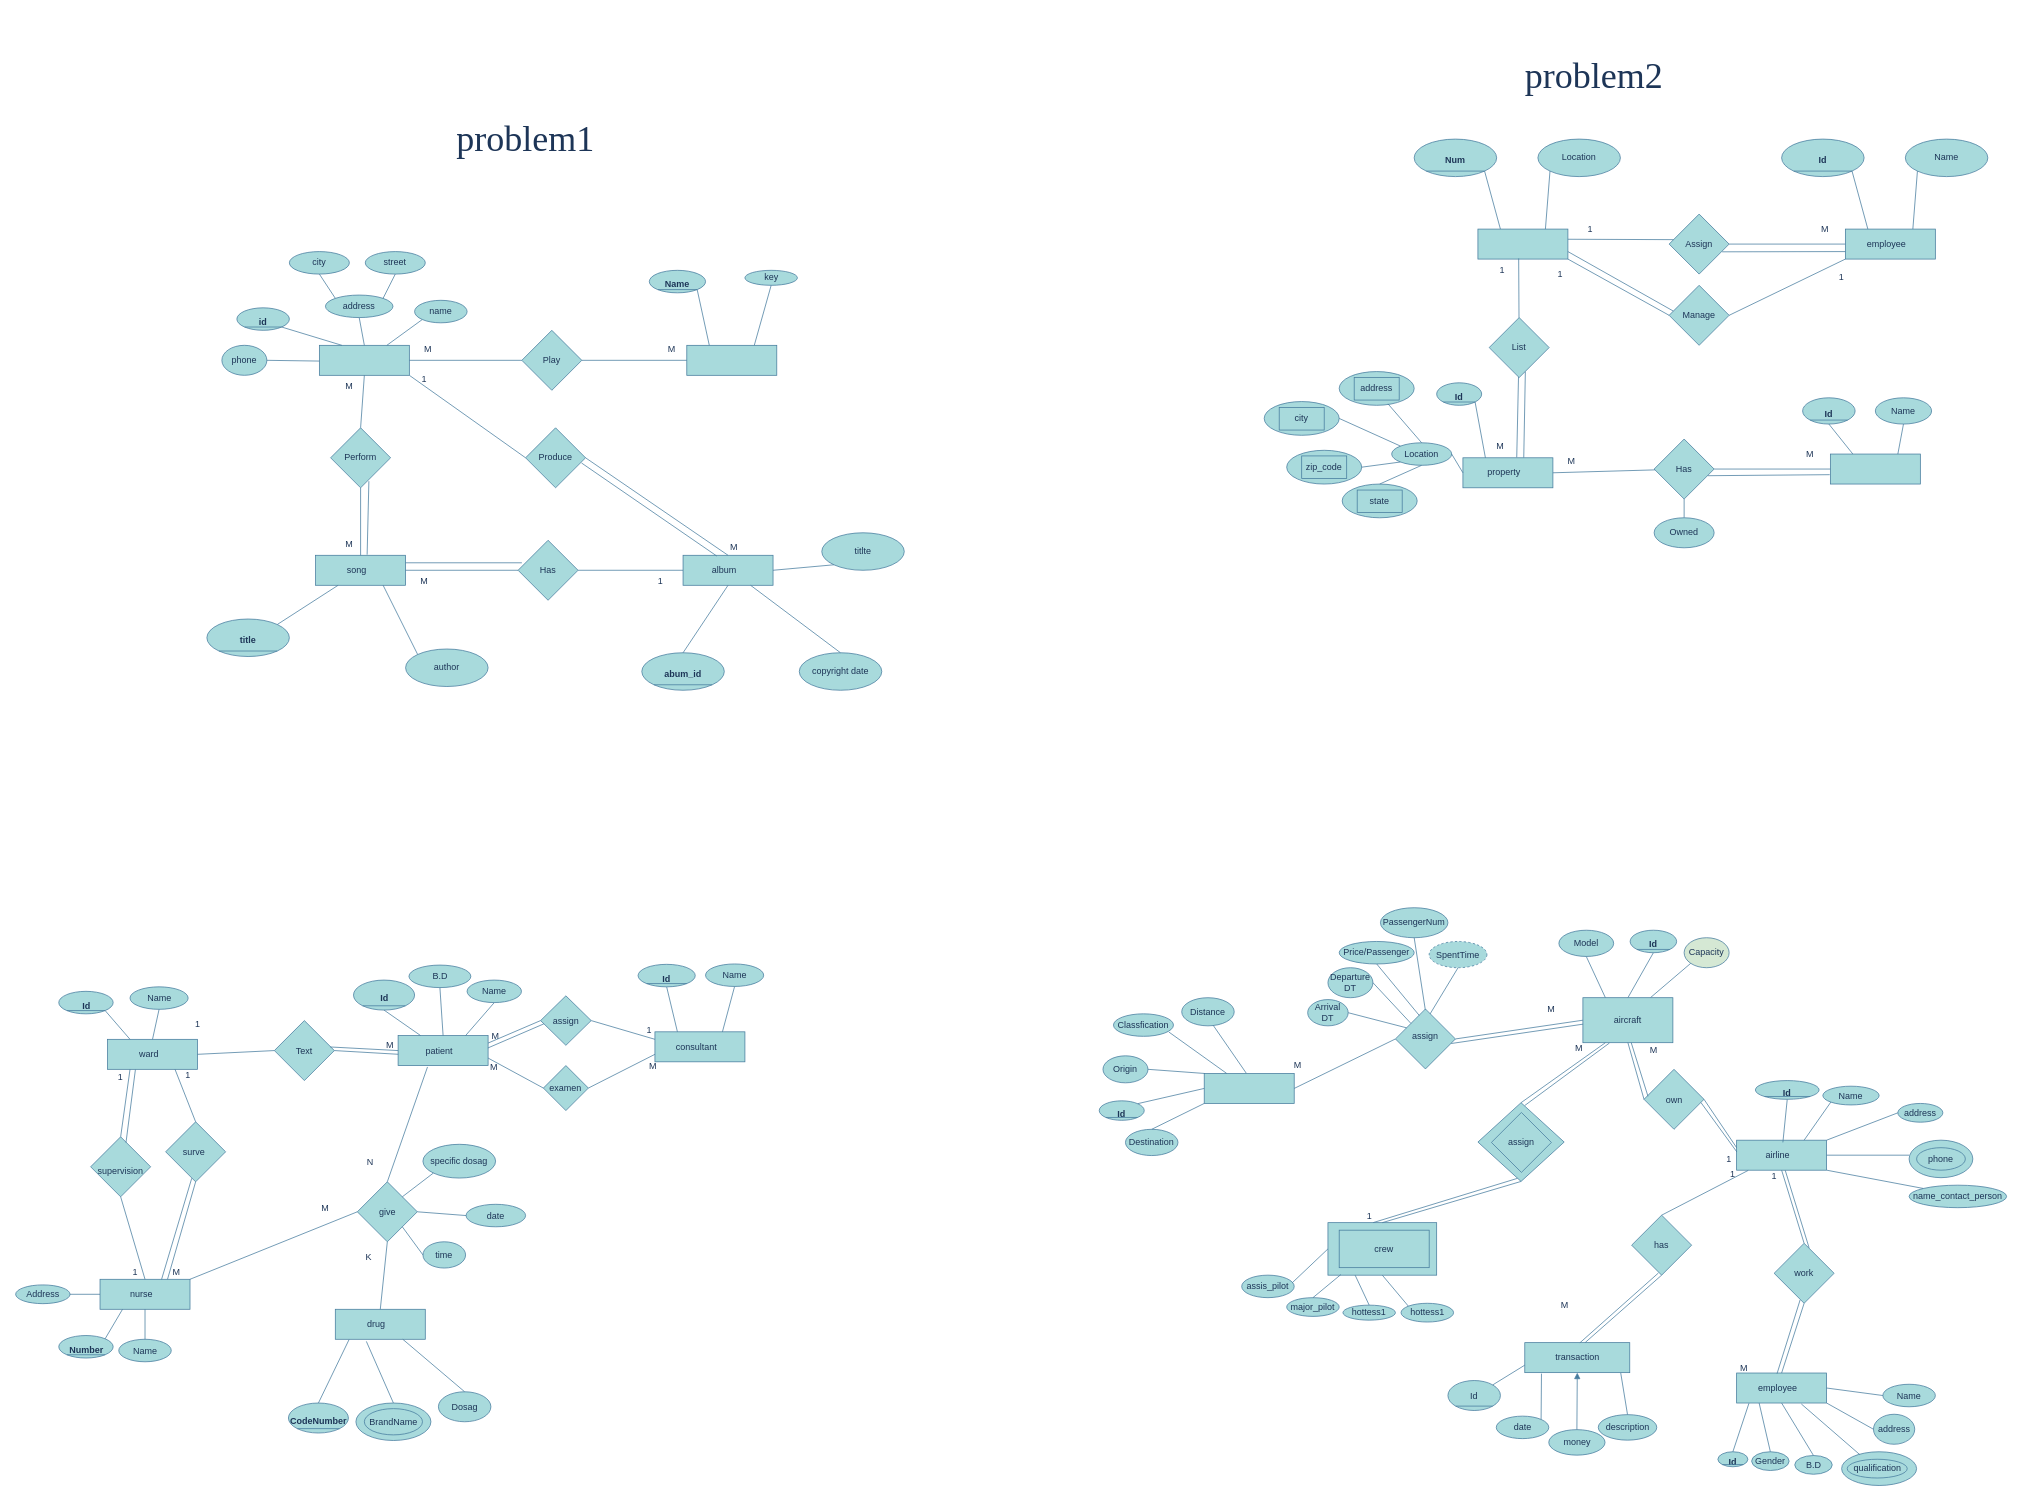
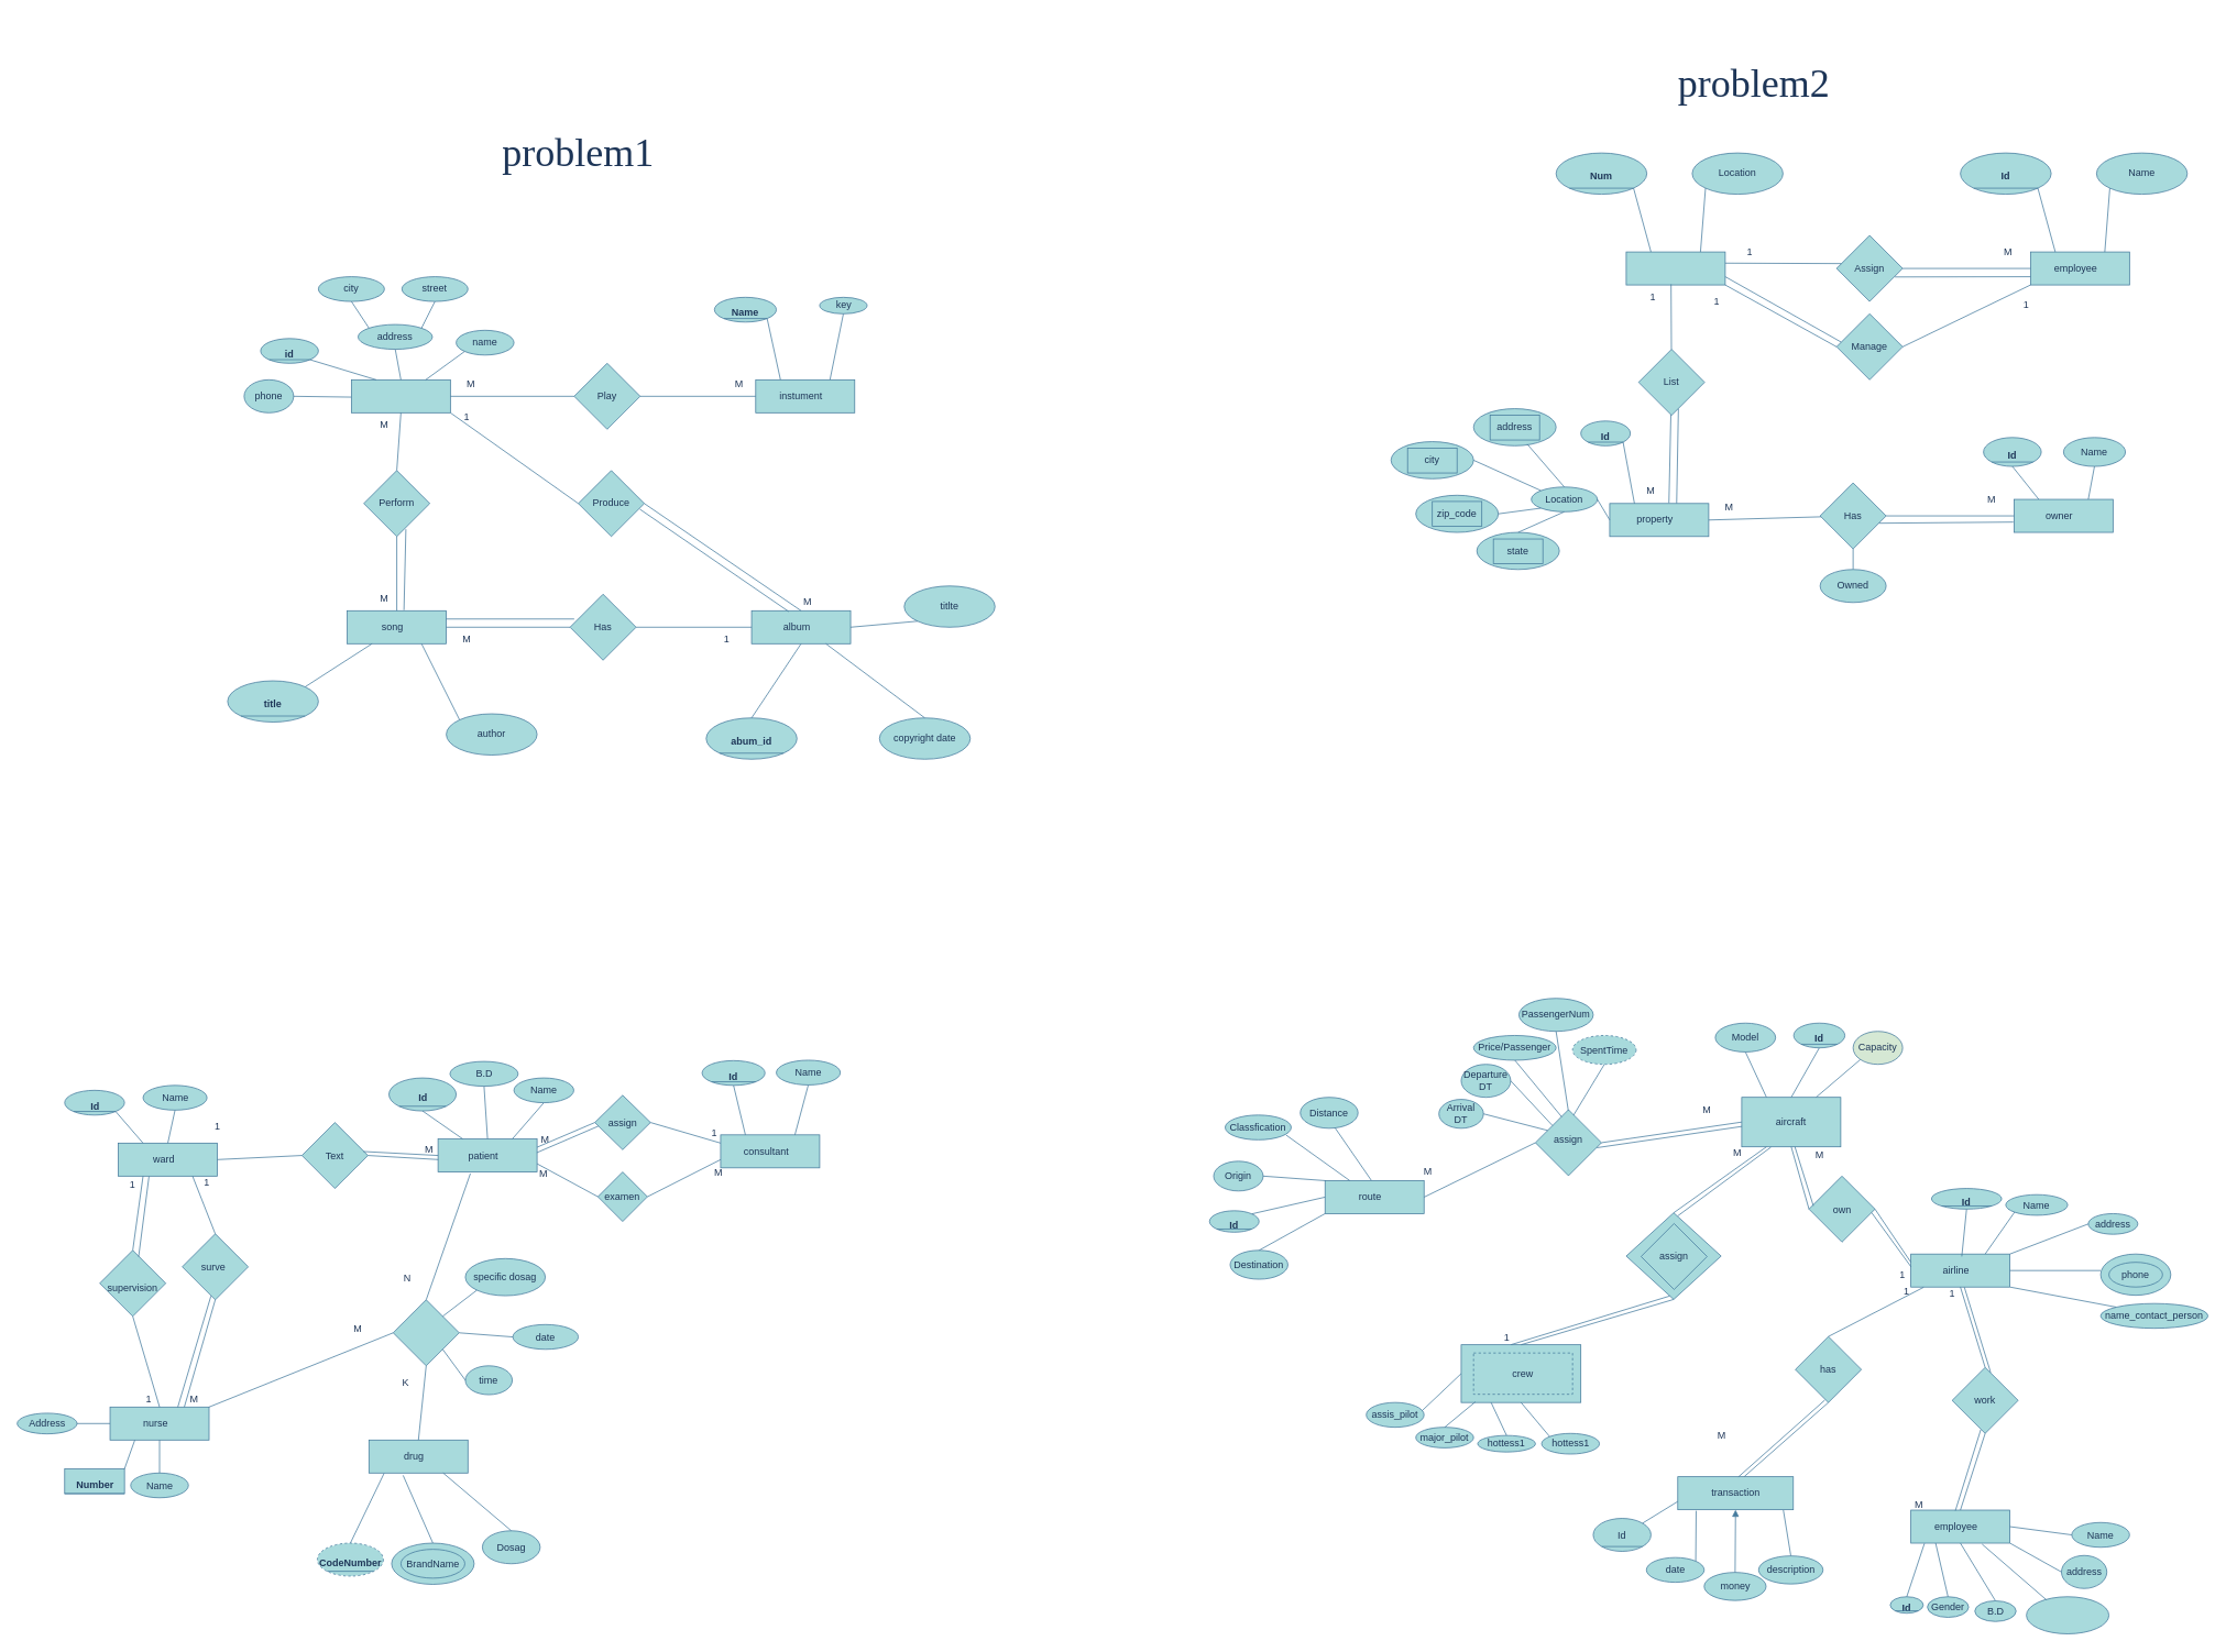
- <mxCell id="19" value="key" style="ellipse;whiteSpace=wrap;html=1;fillColor=#A8DADC;strokeColor=#457B9D;shadow=0;labelBackgroundColor=none;fontColor=#1D3557;" parent="1" vertex="1"><mxGeometry x="992.5" y="360" width="70" height="20" as="geometry" /></mxCell>
+ <mxCell id="19" value="key" style="ellipse;whiteSpace=wrap;html=1;fillColor=#A8DADC;strokeColor=#457B9D;shadow=0;labelBackgroundColor=none;fontColor=#1D3557;" parent="1" vertex="1"><mxGeometry x="992.5" y="360" width="57.5" height="20" as="geometry" /></mxCell>
+ <mxCell id="23" value="instument" style="text;html=1;align=center;verticalAlign=middle;whiteSpace=wrap;rounded=0;shadow=0;labelBackgroundColor=none;fontColor=#1D3557;" parent="1" vertex="1"><mxGeometry x="940" y="465" width="60" height="30" as="geometry" /></mxCell>
+ <mxCell id="126" value="owner" style="text;html=1;align=center;verticalAlign=middle;whiteSpace=wrap;rounded=0;shadow=0;labelBackgroundColor=none;fontColor=#1D3557;" parent="1" vertex="1"><mxGeometry x="2465" y="610" width="60" height="30" as="geometry" /></mxCell>
+ <mxCell id="266" value="route" style="text;html=1;align=center;verticalAlign=middle;whiteSpace=wrap;rounded=0;shadow=0;labelBackgroundColor=none;fontColor=#1D3557;" parent="1" vertex="1"><mxGeometry x="1630" y="1436" width="60" height="30" as="geometry" /></mxCell>
- <mxCell id="267" value="Destination" style="ellipse;whiteSpace=wrap;html=1;fillColor=#A8DADC;strokeColor=#457B9D;shadow=0;labelBackgroundColor=none;fontColor=#1D3557;" parent="1" vertex="1"><mxGeometry x="1500" y="1505.5" width="70" height="35" as="geometry" /></mxCell>
+ <mxCell id="267" value="Destination" style="ellipse;whiteSpace=wrap;html=1;fillColor=#A8DADC;strokeColor=#457B9D;shadow=0;labelBackgroundColor=none;fontColor=#1D3557;" parent="1" vertex="1"><mxGeometry x="1490" y="1515.5" width="70" height="35" as="geometry" /></mxCell>
- <mxCell id="207" value="give" style="text;html=1;align=center;verticalAlign=middle;whiteSpace=wrap;rounded=0;labelBackgroundColor=none;fontColor=#1D3557;" parent="1" vertex="1"><mxGeometry x="485.63" y="1600.5" width="60" height="30" as="geometry" /></mxCell>
- <mxCell id="297" value="crew" style="rounded=0;whiteSpace=wrap;html=1;fillColor=#A8DADC;fontColor=#1D3557;strokeColor=#457B9D;labelBackgroundColor=none;" parent="1" vertex="1"><mxGeometry x="1785" y="1640" width="120" height="50" as="geometry" /></mxCell>
+ <mxCell id="297" value="crew" style="rounded=0;whiteSpace=wrap;html=1;fillColor=#A8DADC;fontColor=#1D3557;strokeColor=#457B9D;labelBackgroundColor=none;dashed=1;" parent="1" vertex="1"><mxGeometry x="1785" y="1640" width="120" height="50" as="geometry" /></mxCell>
- <mxCell id="180" value="&lt;h1&gt;&lt;span style=&quot;font-size: 12px;&quot;&gt;Number&lt;/span&gt;&lt;/h1&gt;" style="ellipse;whiteSpace=wrap;html=1;fillColor=#A8DADC;strokeColor=#457B9D;shadow=0;labelBackgroundColor=none;fontColor=#1D3557;" parent="1" vertex="1"><mxGeometry x="77.5" y="1780.5" width="72.5" height="30" as="geometry" /></mxCell>
+ <mxCell id="180" value="&lt;h1&gt;&lt;span style=&quot;font-size: 12px;&quot;&gt;Number&lt;/span&gt;&lt;/h1&gt;" style="whiteSpace=wrap;html=1;fillColor=#A8DADC;strokeColor=#457B9D;shadow=0;labelBackgroundColor=none;fontColor=#1D3557;rounded=0;" parent="1" vertex="1"><mxGeometry x="77.5" y="1780.5" width="72.5" height="30" as="geometry" /></mxCell>
- <mxCell id="185" value="&lt;h1&gt;&lt;span style=&quot;font-size: 12px;&quot;&gt;CodeNumber&lt;/span&gt;&lt;/h1&gt;" style="ellipse;whiteSpace=wrap;html=1;fillColor=#A8DADC;strokeColor=#457B9D;shadow=0;labelBackgroundColor=none;fontColor=#1D3557;" parent="1" vertex="1"><mxGeometry x="383.75" y="1870.5" width="80" height="40" as="geometry" /></mxCell>
+ <mxCell id="185" value="&lt;h1&gt;&lt;span style=&quot;font-size: 12px;&quot;&gt;CodeNumber&lt;/span&gt;&lt;/h1&gt;" style="ellipse;whiteSpace=wrap;html=1;fillColor=#A8DADC;strokeColor=#457B9D;shadow=0;labelBackgroundColor=none;fontColor=#1D3557;dashed=1;" parent="1" vertex="1"><mxGeometry x="383.75" y="1870.5" width="80" height="40" as="geometry" /></mxCell>
- <mxCell id="232" value="qualification" style="ellipse;whiteSpace=wrap;html=1;fillColor=#A8DADC;strokeColor=#457B9D;shadow=0;labelBackgroundColor=none;fontColor=#1D3557;" parent="1" vertex="1"><mxGeometry x="2462.5" y="1945.5" width="80" height="25" as="geometry" /></mxCell>
